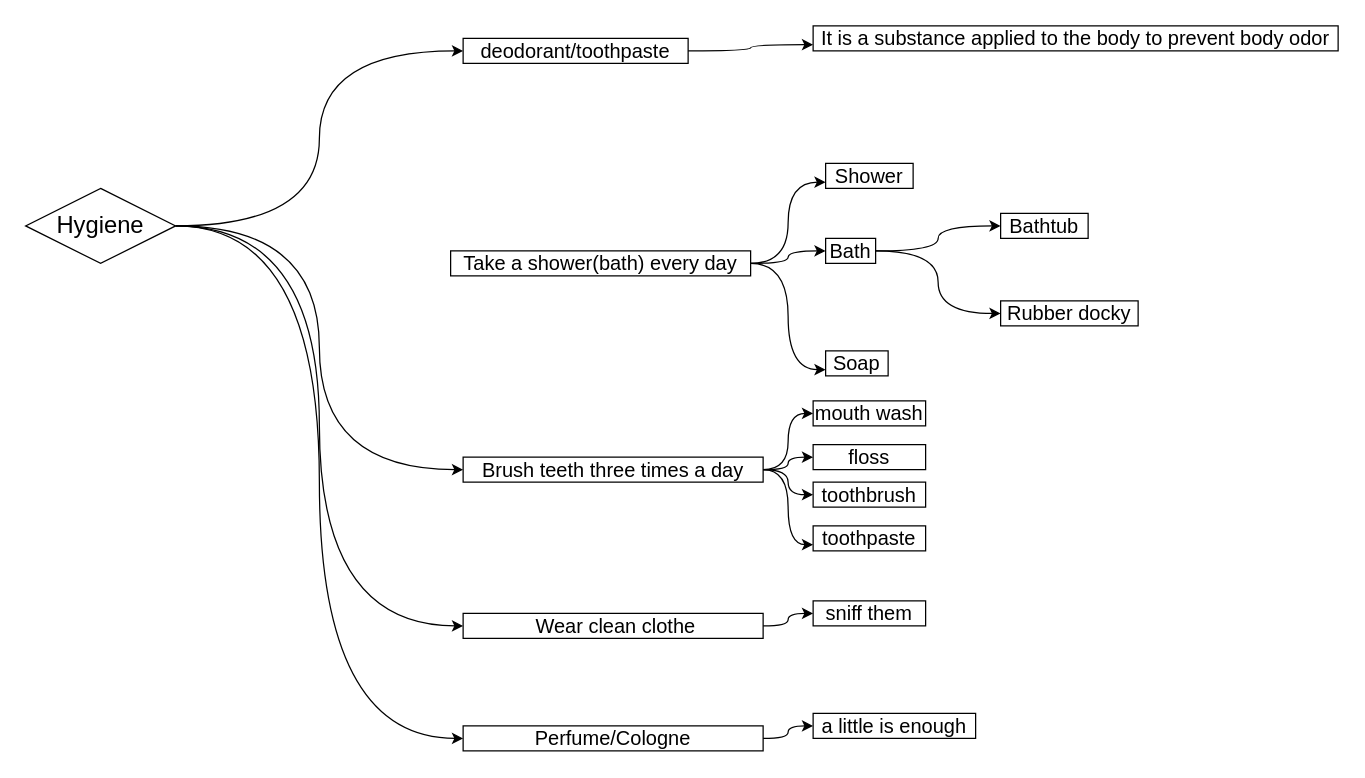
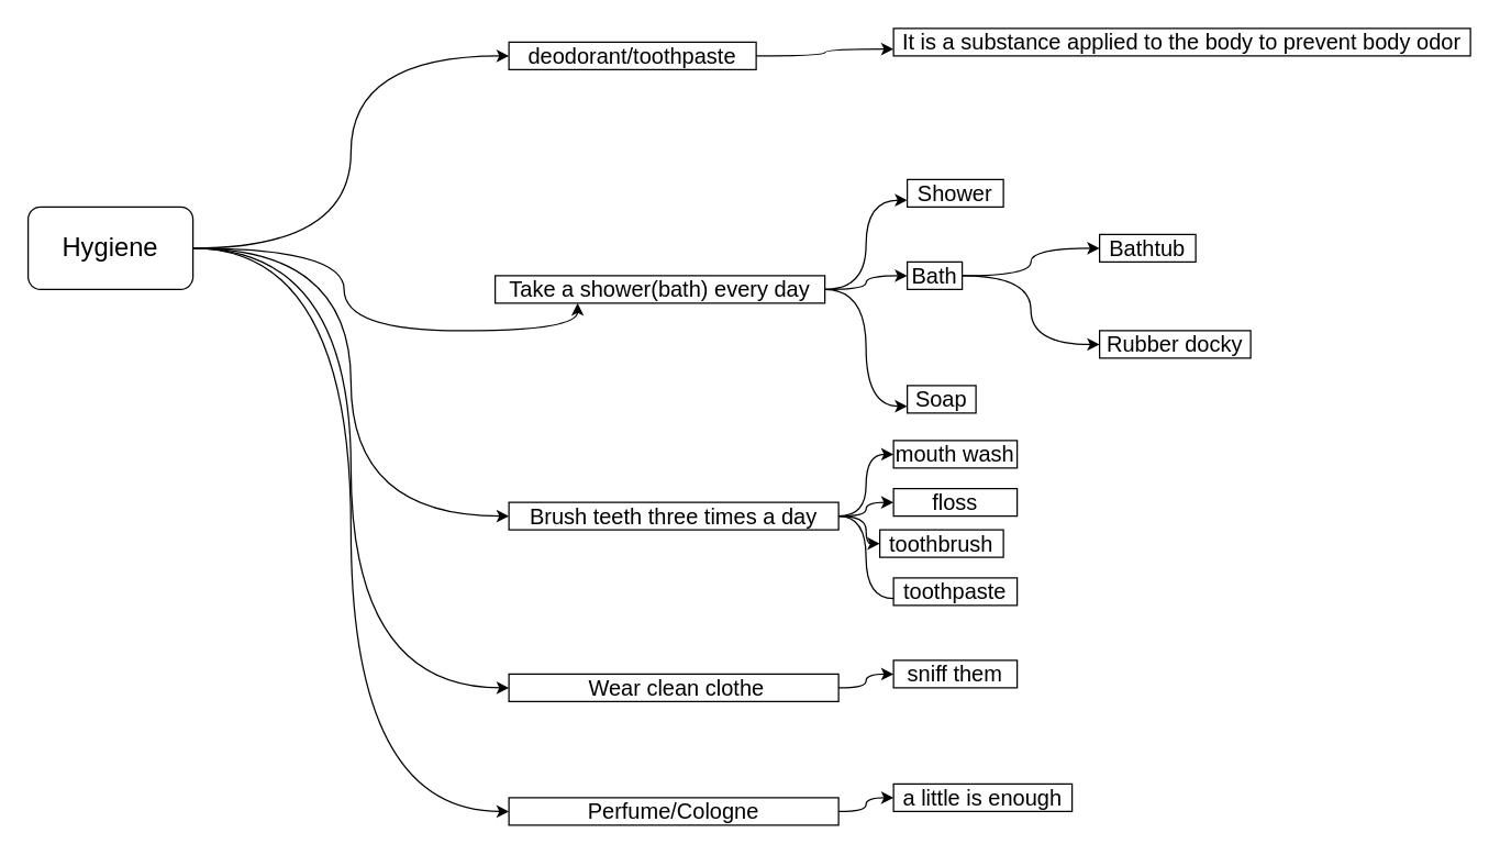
- <mxCell id="7" value="&lt;font style=&quot;font-size: 19px&quot;&gt;Hygiene&lt;/font&gt;" style="rhombus;whiteSpace=wrap;html=1;" parent="1" vertex="1"><mxGeometry x="20" y="150" width="120" height="60" as="geometry" /></mxCell>
+ <mxCell id="7" value="&lt;font style=&quot;font-size: 19px&quot;&gt;Hygiene&lt;/font&gt;" style="rounded=1;whiteSpace=wrap;html=1;" parent="1" vertex="1"><mxGeometry x="20" y="150" width="120" height="60" as="geometry" /></mxCell>
+ <mxCell id="10" style="edgeStyle=orthogonalEdgeStyle;curved=1;rounded=0;orthogonalLoop=1;jettySize=auto;html=1;entryX=0.25;entryY=1;entryDx=0;entryDy=0;exitX=1;exitY=0.5;exitDx=0;exitDy=0;" parent="1" source="7" target="17" edge="1"><mxGeometry relative="1" as="geometry" /></mxCell>
- <mxCell id="30" value="&lt;span style=&quot;font-size: 16px&quot;&gt;toothbrush&lt;/span&gt;" style="text;html=1;fillColor=none;align=center;verticalAlign=middle;whiteSpace=wrap;rounded=0;strokeColor=#000000;" vertex="1" parent="1"><mxGeometry x="650" y="385" width="90" height="20" as="geometry" /></mxCell>
+ <mxCell id="30" value="&lt;span style=&quot;font-size: 16px&quot;&gt;toothbrush&lt;/span&gt;" style="text;html=1;fillColor=none;align=center;verticalAlign=middle;whiteSpace=wrap;rounded=0;strokeColor=#000000;" vertex="1" parent="1"><mxGeometry x="640" y="385" width="90" height="20" as="geometry" /></mxCell>
- <mxCell id="26" style="edgeStyle=orthogonalEdgeStyle;curved=1;rounded=0;orthogonalLoop=1;jettySize=auto;html=1;entryX=0;entryY=0.75;entryDx=0;entryDy=0;" edge="1" parent="1" source="27" target="31"><mxGeometry relative="1" as="geometry" /></mxCell>
+ <mxCell id="26" style="edgeStyle=orthogonalEdgeStyle;curved=1;rounded=0;orthogonalLoop=1;jettySize=auto;html=1;entryX=0;entryY=0.75;entryDx=0;entryDy=0;endArrow=none;" edge="1" parent="1" source="27" target="31"><mxGeometry relative="1" as="geometry" /></mxCell>
